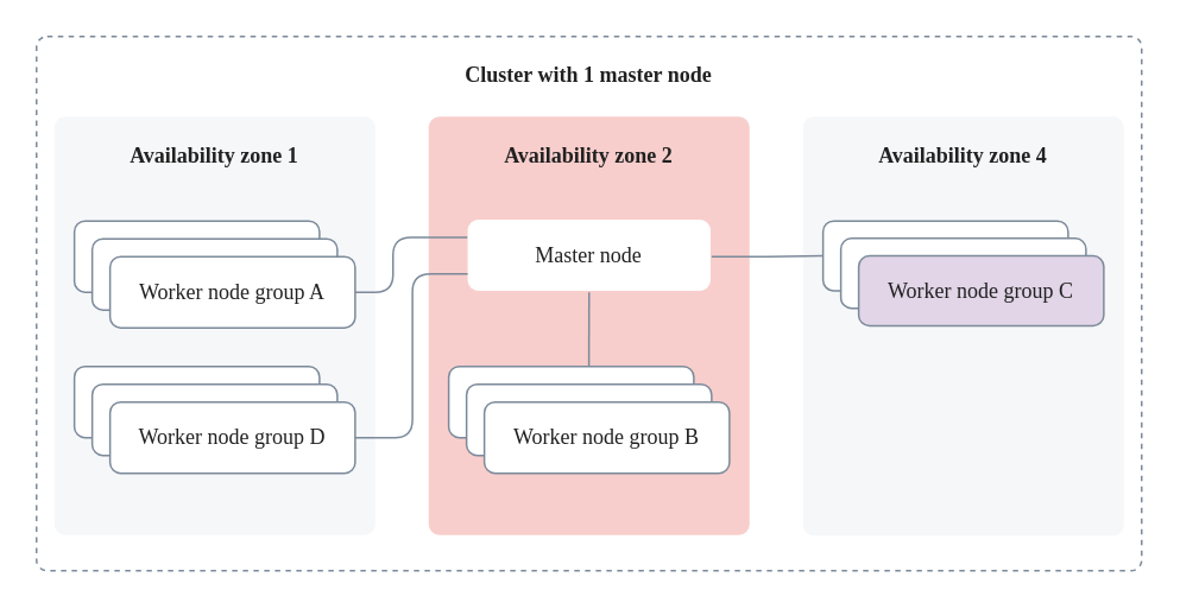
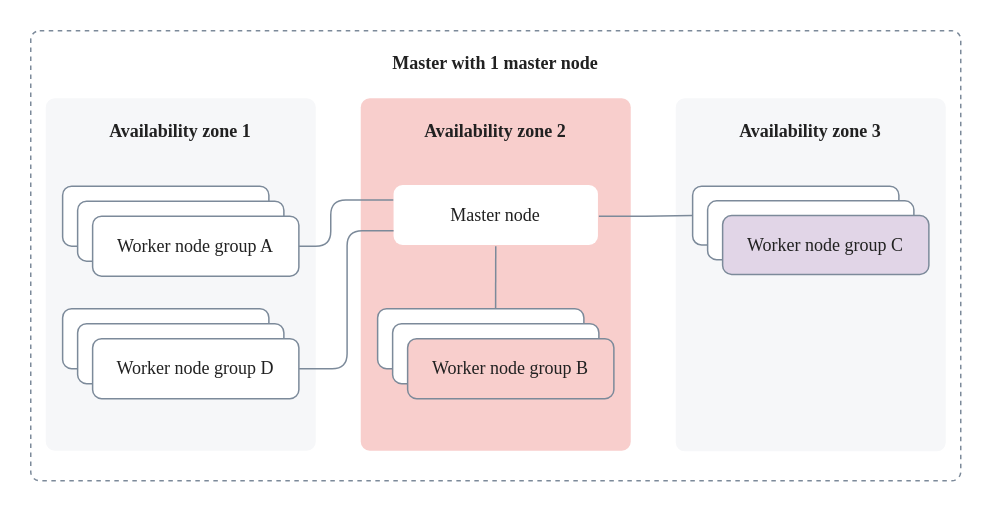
- <mxCell id="2" value="Cluster with 1 master node" style="rounded=1;whiteSpace=wrap;html=1;strokeColor=#7C8A9A;strokeWidth=1;fontColor=#212121;fillColor=none;dashed=1;fontFamily=VK Sans Display;verticalAlign=top;spacing=10;fontStyle=1;arcSize=12;absoluteArcSize=1;container=0;" vertex="1" parent="1"><mxGeometry x="20" y="20" width="620" height="300" as="geometry" /></mxCell>
+ <mxCell id="2" value="Master with 1 master node" style="rounded=1;whiteSpace=wrap;html=1;strokeColor=#7C8A9A;strokeWidth=1;fontColor=#212121;fillColor=none;dashed=1;fontFamily=VK Sans Display;verticalAlign=top;spacing=10;fontStyle=1;arcSize=12;absoluteArcSize=1;container=0;" vertex="1" parent="1"><mxGeometry x="20" y="20" width="620" height="300" as="geometry" /></mxCell>
- <mxCell id="16" value="&lt;font color=&quot;#212121&quot;&gt;Availability zone 4&lt;/font&gt;" style="rounded=1;whiteSpace=wrap;html=1;fontFamily=VK Sans Display;strokeColor=none;arcsize=12;fillColor=#F6F7F9;spacing=10;verticalAlign=top;spacingTop=0;spacingLeft=0;spacingRight=0;fontStyle=1;arcSize=12;absoluteArcSize=1;container=0;" vertex="1" parent="1"><mxGeometry x="450" y="65" width="180" height="235.385" as="geometry" /></mxCell>
+ <mxCell id="16" value="&lt;font color=&quot;#212121&quot;&gt;Availability zone 3&lt;/font&gt;" style="rounded=1;whiteSpace=wrap;html=1;fontFamily=VK Sans Display;strokeColor=none;arcsize=12;fillColor=#F6F7F9;spacing=10;verticalAlign=top;spacingTop=0;spacingLeft=0;spacingRight=0;fontStyle=1;arcSize=12;absoluteArcSize=1;container=0;" vertex="1" parent="1"><mxGeometry x="450" y="65" width="180" height="235.385" as="geometry" /></mxCell>
- <mxCell id="13" value="&lt;span style=&quot;color: rgb(33, 33, 33);&quot;&gt;Worker node group&amp;nbsp;B&lt;/span&gt;" style="rounded=1;whiteSpace=wrap;html=1;fontFamily=VK Sans Display;strokeColor=#7C8A9A;arcsize=12;fillColor=#FFFFFF;spacing=0;spacingTop=12;spacingBottom=12;arcSize=12;absoluteArcSize=1;strokeWidth=1;container=0;" vertex="1" parent="1"><mxGeometry x="271.25" y="225.25" width="137.5" height="40" as="geometry" /></mxCell>
+ <mxCell id="13" value="&lt;span style=&quot;color: rgb(33, 33, 33);&quot;&gt;Worker node group&amp;nbsp;B&lt;/span&gt;" style="rounded=1;whiteSpace=wrap;html=1;fontFamily=VK Sans Display;strokeColor=#7C8A9A;arcsize=12;fillColor=#f8cecc;spacing=0;spacingTop=12;spacingBottom=12;arcSize=12;absoluteArcSize=1;strokeWidth=1;container=0;" vertex="1" parent="1"><mxGeometry x="271.25" y="225.25" width="137.5" height="40" as="geometry" /></mxCell>
